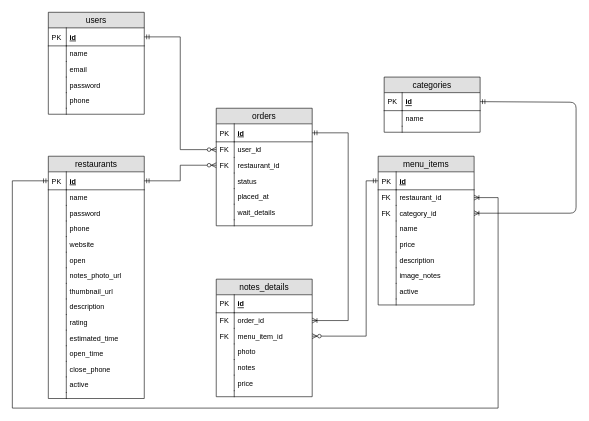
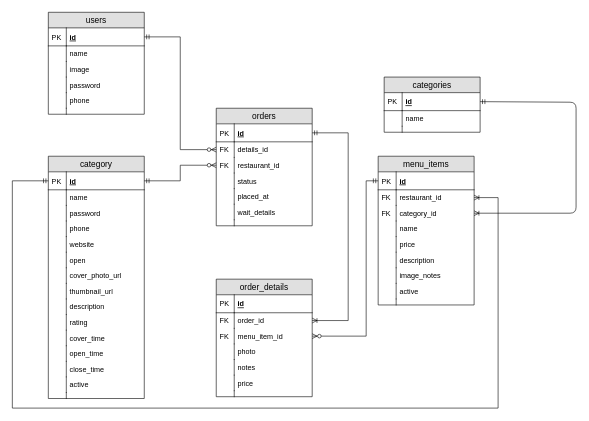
- <mxCell id="7" value="email" style="shape=partialRectangle;top=0;left=0;right=0;bottom=0;align=left;verticalAlign=top;fillColor=none;spacingLeft=34;spacingRight=4;overflow=hidden;rotatable=0;points=[[0,0.5],[1,0.5]];portConstraint=eastwest;dropTarget=0;fontSize=12;" parent="2" vertex="1"><mxGeometry y="82" width="160" height="26" as="geometry" /></mxCell>
+ <mxCell id="7" value="image" style="shape=partialRectangle;top=0;left=0;right=0;bottom=0;align=left;verticalAlign=top;fillColor=none;spacingLeft=34;spacingRight=4;overflow=hidden;rotatable=0;points=[[0,0.5],[1,0.5]];portConstraint=eastwest;dropTarget=0;fontSize=12;" parent="2" vertex="1"><mxGeometry y="82" width="160" height="26" as="geometry" /></mxCell>
- <mxCell id="68" value="user_id" style="shape=partialRectangle;top=0;left=0;right=0;bottom=0;align=left;verticalAlign=top;fillColor=none;spacingLeft=34;spacingRight=4;overflow=hidden;rotatable=0;points=[[0,0.5],[1,0.5]];portConstraint=eastwest;dropTarget=0;fontSize=12;" parent="65" vertex="1"><mxGeometry y="56" width="160" height="26" as="geometry" /></mxCell>
+ <mxCell id="68" value="details_id" style="shape=partialRectangle;top=0;left=0;right=0;bottom=0;align=left;verticalAlign=top;fillColor=none;spacingLeft=34;spacingRight=4;overflow=hidden;rotatable=0;points=[[0,0.5],[1,0.5]];portConstraint=eastwest;dropTarget=0;fontSize=12;" parent="65" vertex="1"><mxGeometry y="56" width="160" height="26" as="geometry" /></mxCell>
- <mxCell id="15" value="restaurants" style="swimlane;fontStyle=0;childLayout=stackLayout;horizontal=1;startSize=26;fillColor=#e0e0e0;horizontalStack=0;resizeParent=1;resizeParentMax=0;resizeLast=0;collapsible=1;marginBottom=0;swimlaneFillColor=#ffffff;align=center;fontSize=14;" parent="1" vertex="1"><mxGeometry x="80" y="260" width="160" height="404" as="geometry" /></mxCell>
+ <mxCell id="15" value="category" style="swimlane;fontStyle=0;childLayout=stackLayout;horizontal=1;startSize=26;fillColor=#e0e0e0;horizontalStack=0;resizeParent=1;resizeParentMax=0;resizeLast=0;collapsible=1;marginBottom=0;swimlaneFillColor=#ffffff;align=center;fontSize=14;" parent="1" vertex="1"><mxGeometry x="80" y="260" width="160" height="404" as="geometry" /></mxCell>
- <mxCell id="28" value="notes_photo_url" style="shape=partialRectangle;top=0;left=0;right=0;bottom=0;align=left;verticalAlign=top;fillColor=none;spacingLeft=34;spacingRight=4;overflow=hidden;rotatable=0;points=[[0,0.5],[1,0.5]];portConstraint=eastwest;dropTarget=0;fontSize=12;" parent="15" vertex="1"><mxGeometry y="186" width="160" height="26" as="geometry" /></mxCell>
+ <mxCell id="28" value="cover_photo_url" style="shape=partialRectangle;top=0;left=0;right=0;bottom=0;align=left;verticalAlign=top;fillColor=none;spacingLeft=34;spacingRight=4;overflow=hidden;rotatable=0;points=[[0,0.5],[1,0.5]];portConstraint=eastwest;dropTarget=0;fontSize=12;" parent="15" vertex="1"><mxGeometry y="186" width="160" height="26" as="geometry" /></mxCell>
- <mxCell id="80" value="notes_details" style="swimlane;fontStyle=0;childLayout=stackLayout;horizontal=1;startSize=26;fillColor=#e0e0e0;horizontalStack=0;resizeParent=1;resizeParentMax=0;resizeLast=0;collapsible=1;marginBottom=0;swimlaneFillColor=#ffffff;align=center;fontSize=14;" parent="1" vertex="1"><mxGeometry x="360" y="465" width="160" height="196" as="geometry" /></mxCell>
+ <mxCell id="80" value="order_details" style="swimlane;fontStyle=0;childLayout=stackLayout;horizontal=1;startSize=26;fillColor=#e0e0e0;horizontalStack=0;resizeParent=1;resizeParentMax=0;resizeLast=0;collapsible=1;marginBottom=0;swimlaneFillColor=#ffffff;align=center;fontSize=14;" parent="1" vertex="1"><mxGeometry x="360" y="465" width="160" height="196" as="geometry" /></mxCell>
- <mxCell id="36" value="estimated_time" style="shape=partialRectangle;top=0;left=0;right=0;bottom=0;align=left;verticalAlign=top;fillColor=none;spacingLeft=34;spacingRight=4;overflow=hidden;rotatable=0;points=[[0,0.5],[1,0.5]];portConstraint=eastwest;dropTarget=0;fontSize=12;" parent="15" vertex="1"><mxGeometry y="290" width="160" height="26" as="geometry" /></mxCell>
+ <mxCell id="36" value="cover_time" style="shape=partialRectangle;top=0;left=0;right=0;bottom=0;align=left;verticalAlign=top;fillColor=none;spacingLeft=34;spacingRight=4;overflow=hidden;rotatable=0;points=[[0,0.5],[1,0.5]];portConstraint=eastwest;dropTarget=0;fontSize=12;" parent="15" vertex="1"><mxGeometry y="290" width="160" height="26" as="geometry" /></mxCell>
- <mxCell id="40" value="close_phone" style="shape=partialRectangle;top=0;left=0;right=0;bottom=0;align=left;verticalAlign=top;fillColor=none;spacingLeft=34;spacingRight=4;overflow=hidden;rotatable=0;points=[[0,0.5],[1,0.5]];portConstraint=eastwest;dropTarget=0;fontSize=12;" parent="15" vertex="1"><mxGeometry y="342" width="160" height="26" as="geometry" /></mxCell>
+ <mxCell id="40" value="close_time" style="shape=partialRectangle;top=0;left=0;right=0;bottom=0;align=left;verticalAlign=top;fillColor=none;spacingLeft=34;spacingRight=4;overflow=hidden;rotatable=0;points=[[0,0.5],[1,0.5]];portConstraint=eastwest;dropTarget=0;fontSize=12;" parent="15" vertex="1"><mxGeometry y="342" width="160" height="26" as="geometry" /></mxCell>
